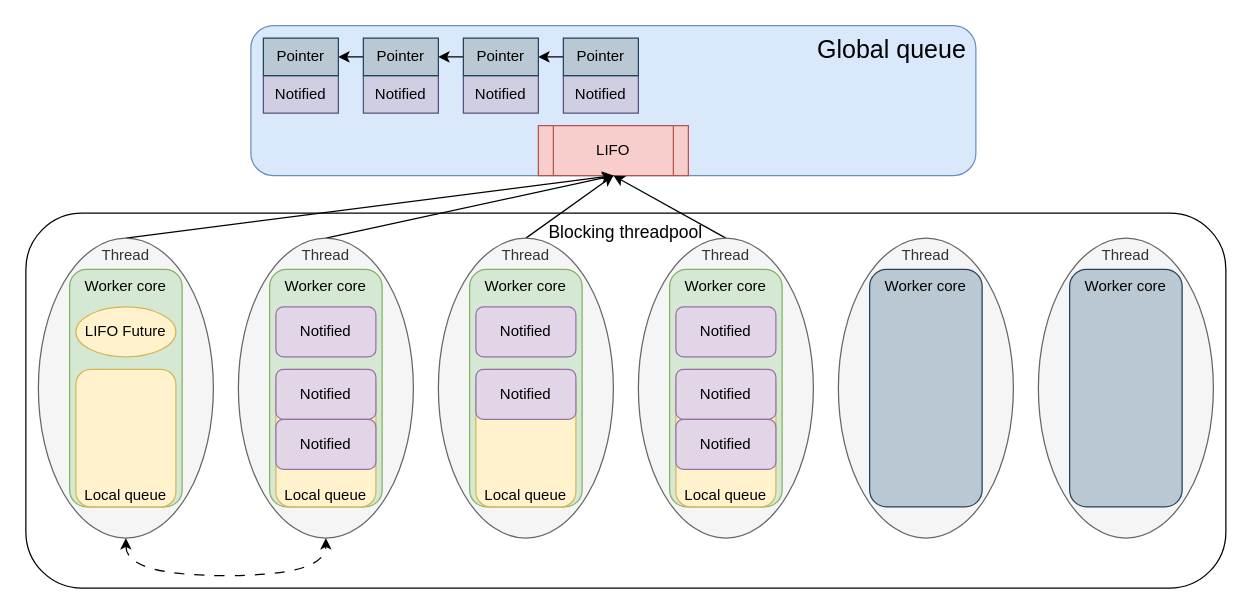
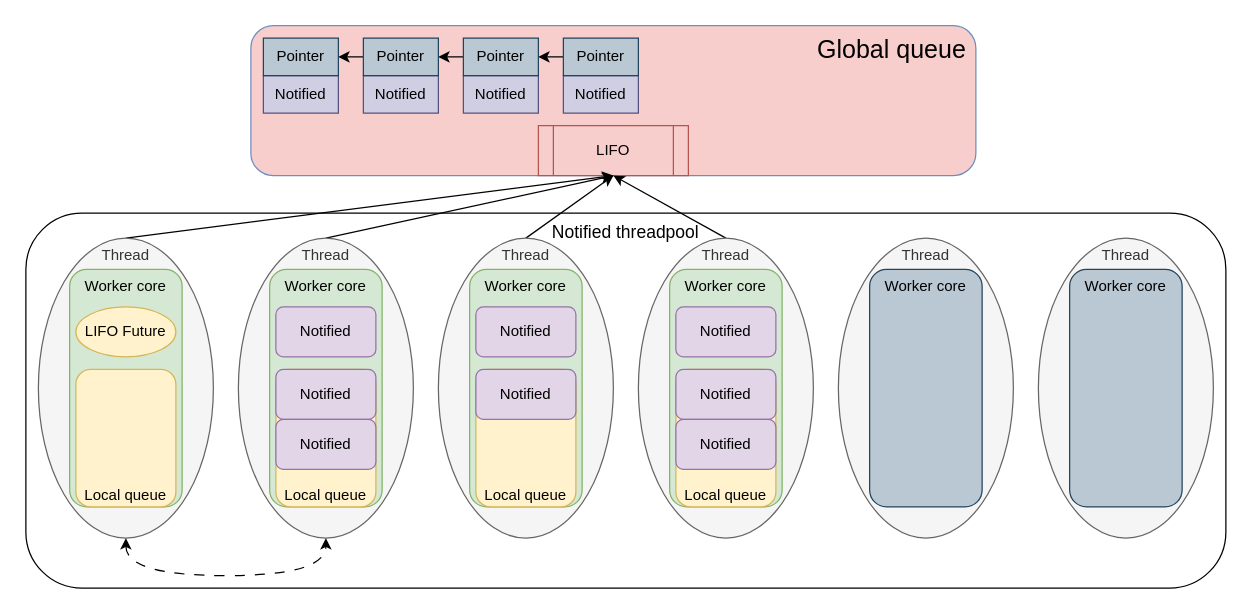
- <mxCell id="2" value="Global queue&amp;nbsp;" style="rounded=1;whiteSpace=wrap;html=1;fillColor=#dae8fc;strokeColor=#6c8ebf;align=right;verticalAlign=top;fontSize=20;" parent="1" vertex="1"><mxGeometry x="200" y="20" width="580" height="120" as="geometry" /></mxCell>
+ <mxCell id="2" value="Global queue&amp;nbsp;" style="rounded=1;whiteSpace=wrap;html=1;fillColor=#f8cecc;strokeColor=#6c8ebf;align=right;verticalAlign=top;fontSize=20;" parent="1" vertex="1"><mxGeometry x="200" y="20" width="580" height="120" as="geometry" /></mxCell>
- <mxCell id="19" value="Blocking threadpool" style="rounded=1;whiteSpace=wrap;html=1;fillColor=none;verticalAlign=top;strokeColor=#000000;fontSize=14;" parent="1" vertex="1"><mxGeometry x="20" y="170" width="960" height="300" as="geometry" /></mxCell>
+ <mxCell id="19" value="Notified threadpool" style="rounded=1;whiteSpace=wrap;html=1;fillColor=none;verticalAlign=top;strokeColor=#000000;fontSize=14;" parent="1" vertex="1"><mxGeometry x="20" y="170" width="960" height="300" as="geometry" /></mxCell>
